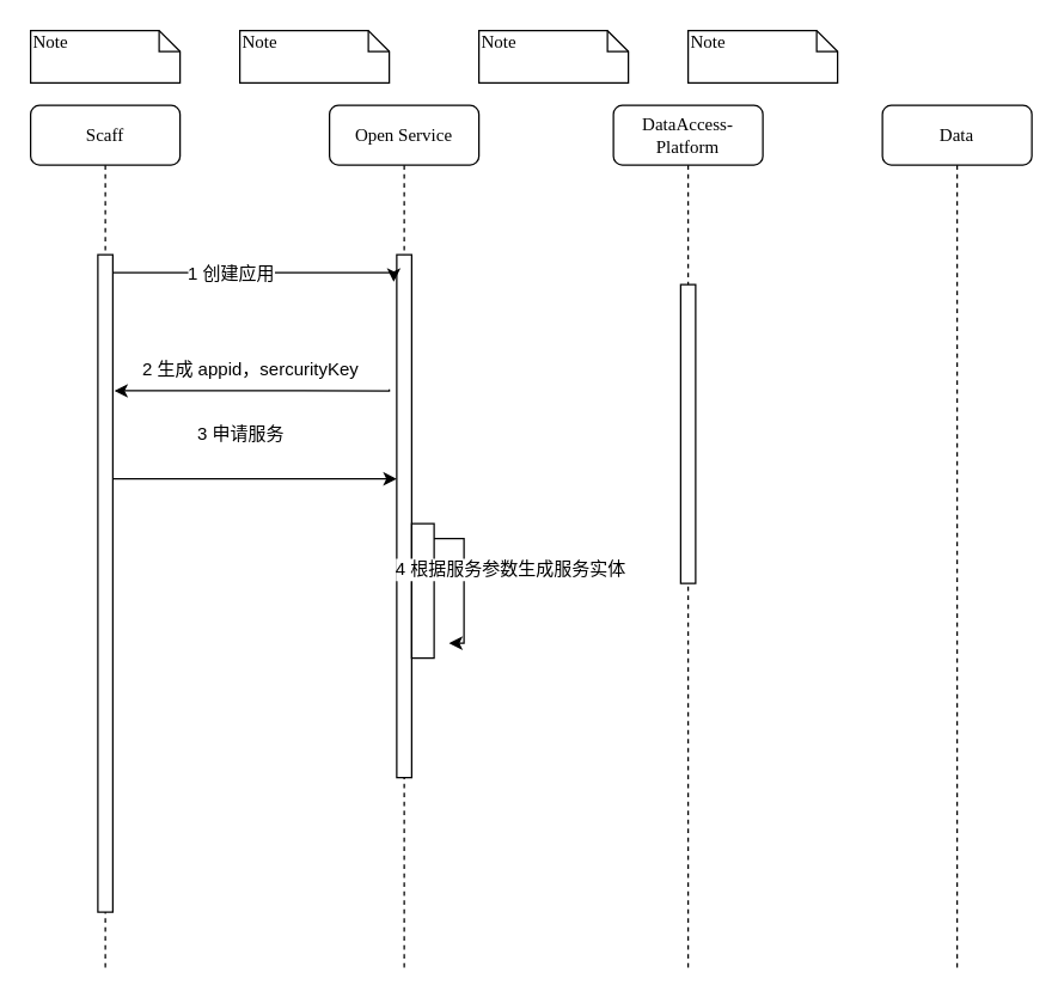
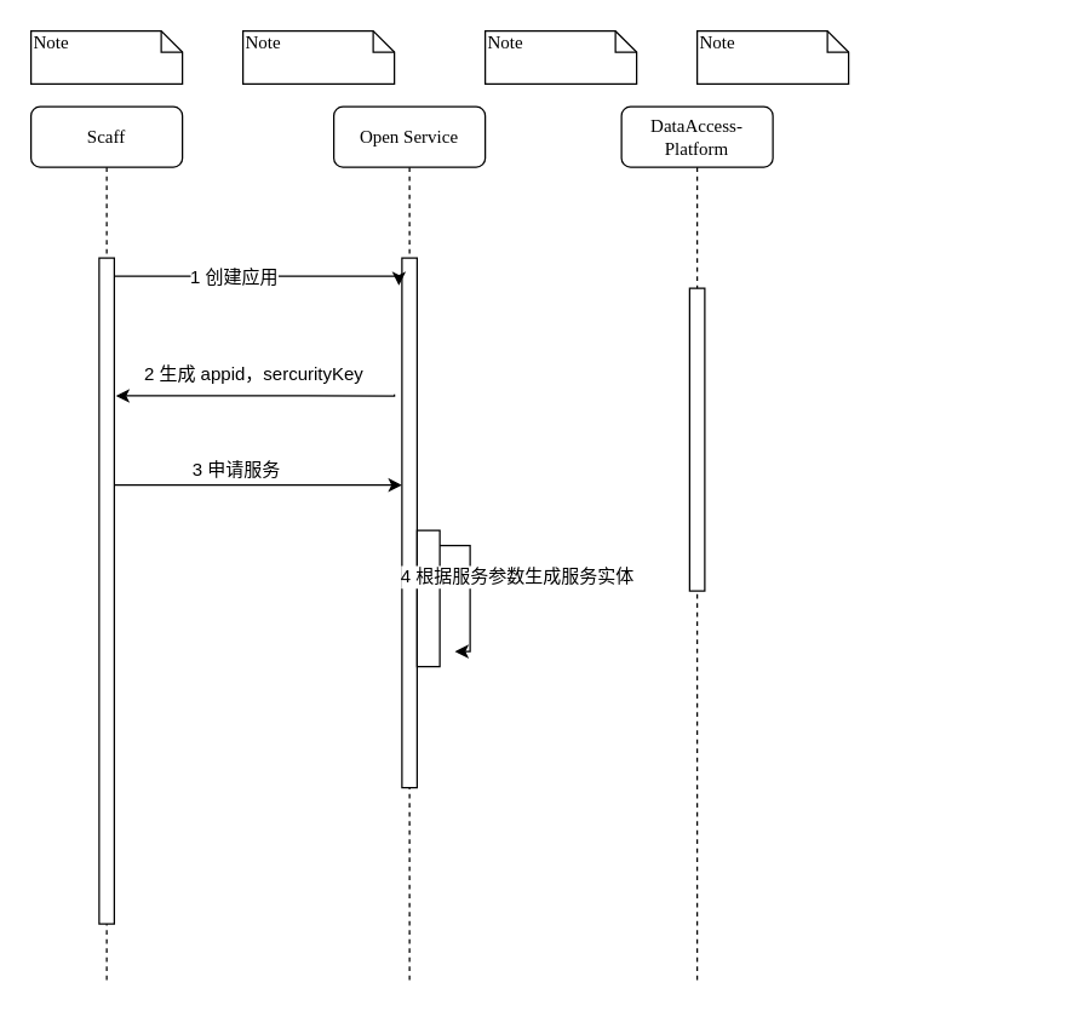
- <mxCell id="19" value="3 申请服务" style="text;html=1;resizable=0;points=[];autosize=1;align=left;verticalAlign=top;spacingTop=-4;" vertex="1" parent="1"><mxGeometry x="130" y="280" width="70" height="20" as="geometry" /></mxCell>
+ <mxCell id="19" value="3 申请服务" style="text;html=1;resizable=0;points=[];autosize=1;align=left;verticalAlign=top;spacingTop=-4;" vertex="1" parent="1"><mxGeometry x="125" y="300" width="70" height="20" as="geometry" /></mxCell>
- <mxCell id="7" value="Data" style="shape=umlLifeline;perimeter=lifelinePerimeter;whiteSpace=wrap;html=1;container=1;collapsible=0;recursiveResize=0;outlineConnect=0;rounded=1;shadow=0;comic=0;labelBackgroundColor=none;strokeWidth=1;fontFamily=Verdana;fontSize=12;align=center;" parent="1" vertex="1"><mxGeometry x="590" y="70" width="100" height="580" as="geometry" /></mxCell>
